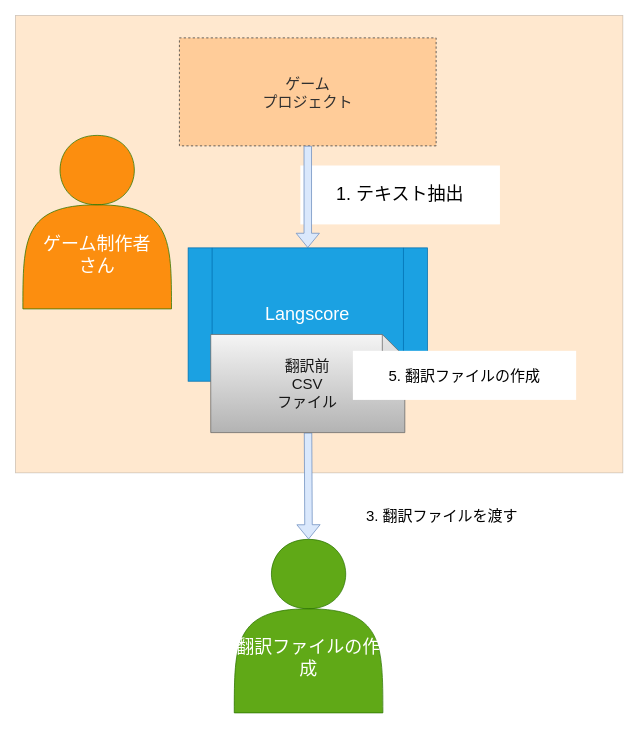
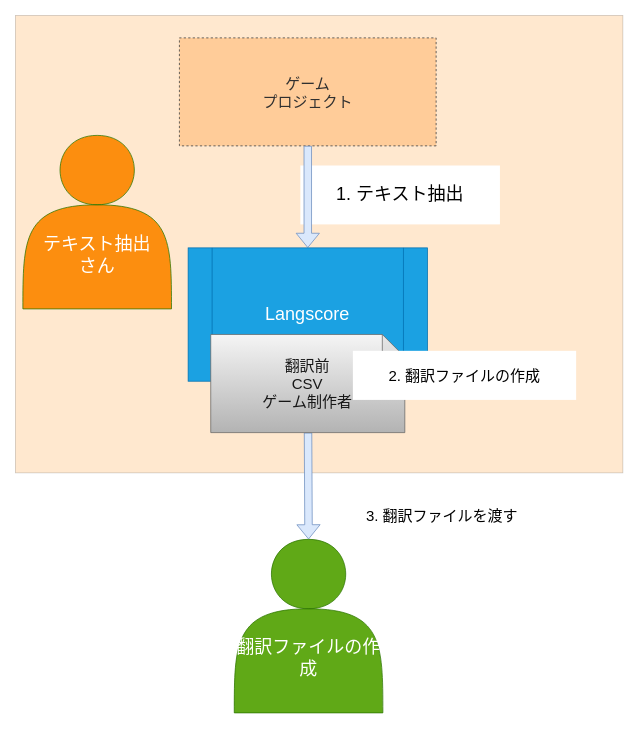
- <mxCell id="13" value="&lt;br&gt;&lt;br&gt;&lt;br&gt;ゲーム制作者&lt;br&gt;さん" style="shape=actor;whiteSpace=wrap;html=1;fontSize=24;fillColor=#FC8E0F;strokeColor=#2D7600;fontColor=#ffffff;" vertex="1" parent="3"><mxGeometry x="-70" y="130" width="198.15" height="231.36" as="geometry" /></mxCell>
+ <mxCell id="13" value="&lt;br&gt;&lt;br&gt;&lt;br&gt;テキスト抽出&lt;br&gt;さん" style="shape=actor;whiteSpace=wrap;html=1;fontSize=24;fillColor=#FC8E0F;strokeColor=#2D7600;fontColor=#ffffff;" vertex="1" parent="3"><mxGeometry x="-70" y="130" width="198.15" height="231.36" as="geometry" /></mxCell>
- <mxCell id="12" value="5. 翻訳ファイルの作成" style="text;html=1;strokeColor=none;fillColor=default;align=center;verticalAlign=middle;whiteSpace=wrap;rounded=0;fontSize=20;" parent="3" vertex="1"><mxGeometry x="370.005" y="417.282" width="297.691" height="65.438" as="geometry" /></mxCell>
+ <mxCell id="12" value="2. 翻訳ファイルの作成" style="text;html=1;strokeColor=none;fillColor=default;align=center;verticalAlign=middle;whiteSpace=wrap;rounded=0;fontSize=20;" parent="3" vertex="1"><mxGeometry x="370.005" y="417.282" width="297.691" height="65.438" as="geometry" /></mxCell>
- <mxCell id="11" value="&lt;font color=&quot;#171717&quot;&gt;翻訳前&lt;br&gt;CSV&lt;br&gt;ファイル&lt;/font&gt;" style="shape=note;whiteSpace=wrap;html=1;backgroundOutline=1;darkOpacity=0.05;fontSize=20;fillColor=#f5f5f5;gradientColor=#b3b3b3;strokeColor=#666666;movable=1;resizable=1;rotatable=1;deletable=1;editable=1;connectable=1;" parent="3" vertex="1"><mxGeometry x="180.494" y="395.441" width="258.755" height="130.882" as="geometry" /></mxCell>
+ <mxCell id="11" value="&lt;font color=&quot;#171717&quot;&gt;翻訳前&lt;br&gt;CSV&lt;br&gt;ゲーム制作者&lt;/font&gt;" style="shape=note;whiteSpace=wrap;html=1;backgroundOutline=1;darkOpacity=0.05;fontSize=20;fillColor=#f5f5f5;gradientColor=#b3b3b3;strokeColor=#666666;movable=1;resizable=1;rotatable=1;deletable=1;editable=1;connectable=1;" parent="3" vertex="1"><mxGeometry x="180.494" y="395.441" width="258.755" height="130.882" as="geometry" /></mxCell>
